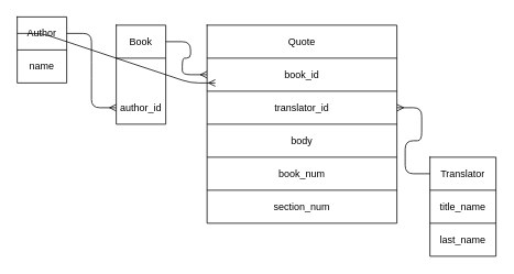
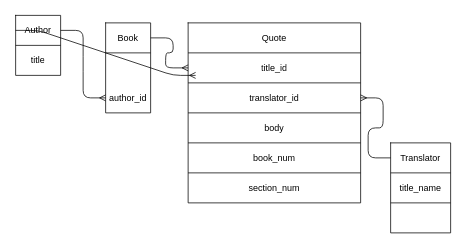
- <mxCell id="19" value="name" style="shape=partialRectangle;html=1;whiteSpace=wrap;connectable=0;overflow=hidden;fillColor=none;top=0;left=0;bottom=0;right=0;" vertex="1" parent="18"><mxGeometry width="60" height="40" as="geometry" /></mxCell>
+ <mxCell id="19" value="title" style="shape=partialRectangle;html=1;whiteSpace=wrap;connectable=0;overflow=hidden;fillColor=none;top=0;left=0;bottom=0;right=0;" vertex="1" parent="18"><mxGeometry width="60" height="40" as="geometry" /></mxCell>
- <mxCell id="6" value="book_id" style="shape=partialRectangle;html=1;whiteSpace=wrap;connectable=0;overflow=hidden;fillColor=none;top=0;left=0;bottom=0;right=0;" vertex="1" parent="5"><mxGeometry width="230" height="40" as="geometry" /></mxCell>
+ <mxCell id="6" value="title_id" style="shape=partialRectangle;html=1;whiteSpace=wrap;connectable=0;overflow=hidden;fillColor=none;top=0;left=0;bottom=0;right=0;" vertex="1" parent="5"><mxGeometry width="230" height="40" as="geometry" /></mxCell>
- <mxCell id="32" value="last_name" style="shape=partialRectangle;html=1;whiteSpace=wrap;connectable=0;overflow=hidden;fillColor=none;top=0;left=0;bottom=0;right=0;" vertex="1" parent="31"><mxGeometry width="80" height="40" as="geometry" /></mxCell>
